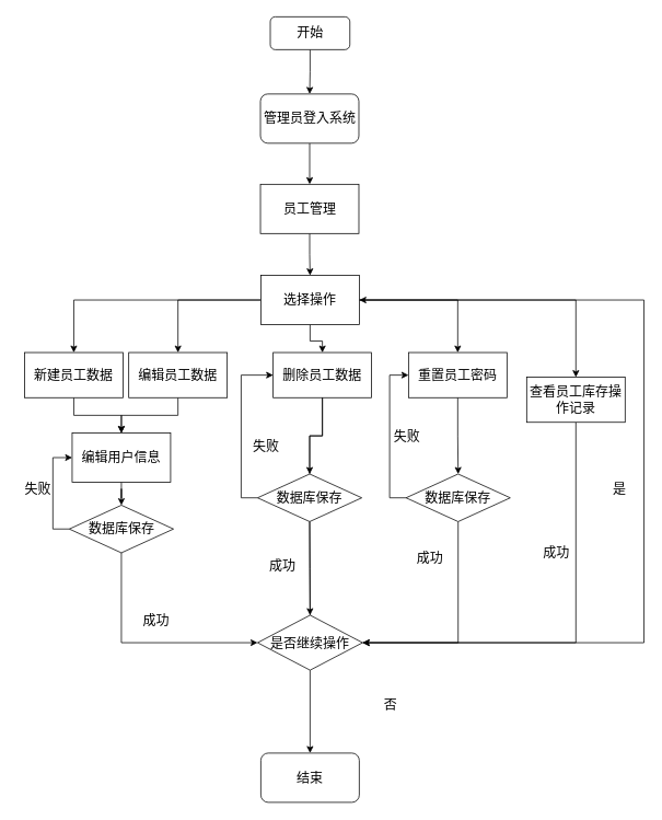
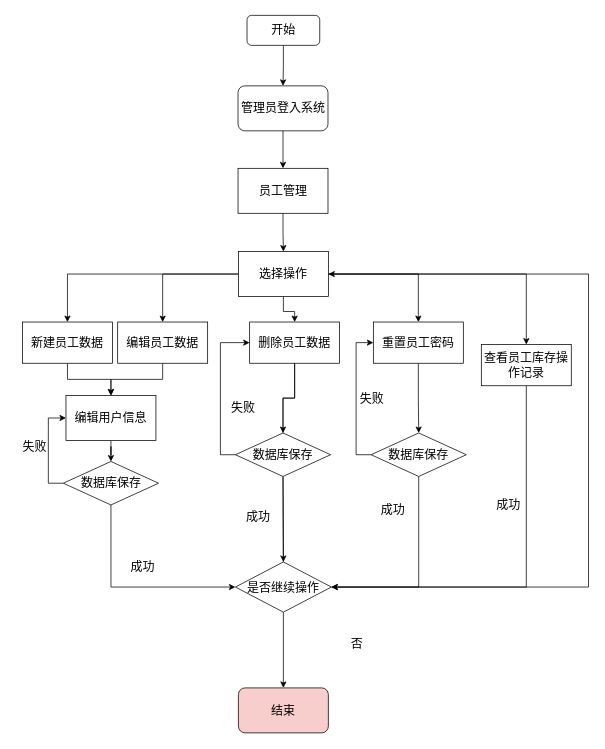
- <mxCell id="47" value="&lt;font style=&quot;font-size: 16px;&quot;&gt;是&lt;/font&gt;" style="text;html=1;align=center;verticalAlign=middle;resizable=0;points=[];autosize=1;strokeColor=none;fillColor=none;" parent="1" vertex="1"><mxGeometry x="737" y="580" width="34" height="31" as="geometry" /></mxCell>
- <mxCell id="45" value="&lt;font style=&quot;font-size: 16px;&quot;&gt;结束&lt;/font&gt;" style="rounded=1;whiteSpace=wrap;html=1;" parent="1" vertex="1"><mxGeometry x="317" y="917" width="120" height="60" as="geometry" /></mxCell>
+ <mxCell id="45" value="&lt;font style=&quot;font-size: 16px;&quot;&gt;结束&lt;/font&gt;" style="rounded=1;whiteSpace=wrap;html=1;fillColor=#f8cecc;" parent="1" vertex="1"><mxGeometry x="317" y="917" width="120" height="60" as="geometry" /></mxCell>
